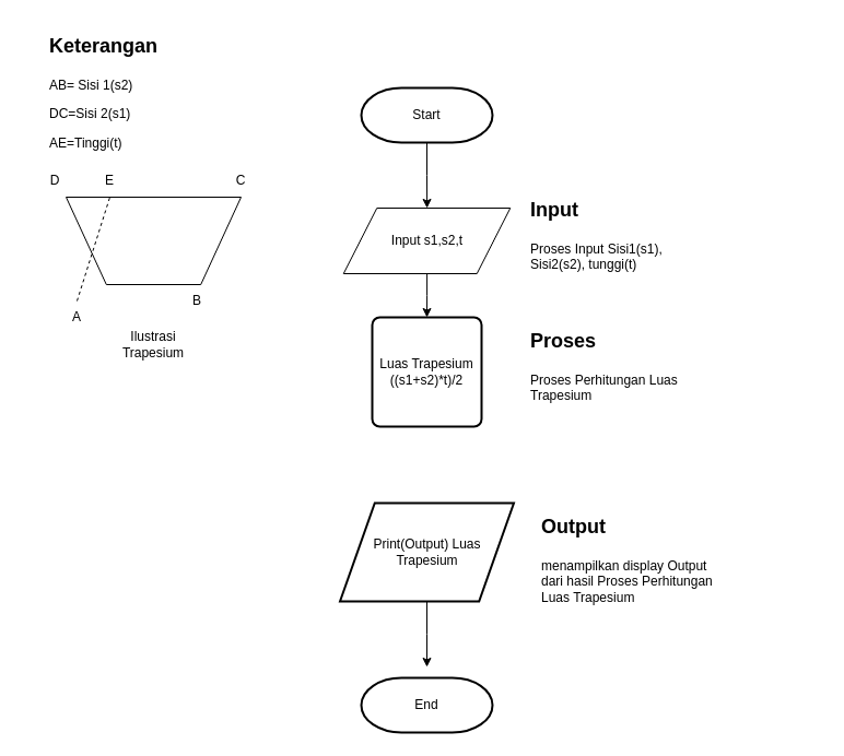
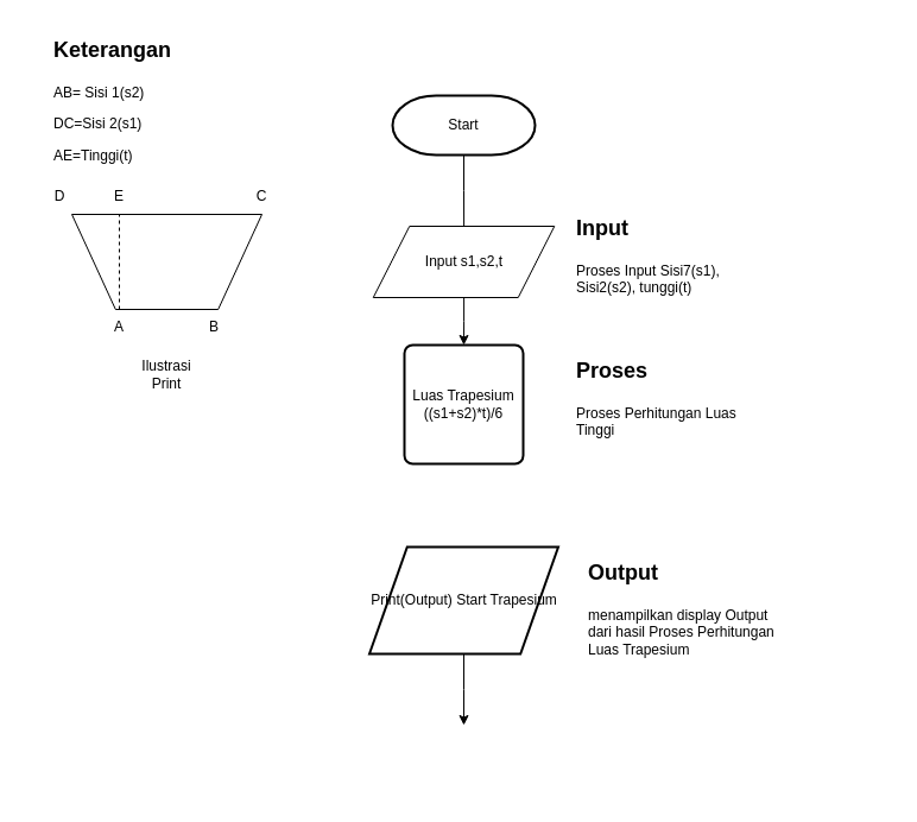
- <mxCell id="5" value="" style="edgeStyle=orthogonalEdgeStyle;rounded=0;orthogonalLoop=1;jettySize=auto;html=1;" parent="3" source="4" target="10" edge="1"><mxGeometry relative="1" as="geometry" /></mxCell>
+ <mxCell id="5" value="" style="edgeStyle=orthogonalEdgeStyle;rounded=0;orthogonalLoop=1;jettySize=auto;html=1;endArrow=none;" parent="3" source="4" target="10" edge="1"><mxGeometry relative="1" as="geometry" /></mxCell>
- <mxCell id="17" value="&lt;h1&gt;&lt;font style=&quot;font-size: 18px;&quot;&gt;Input&lt;/font&gt;&lt;/h1&gt;&lt;p&gt;Proses Input Sisi1(s1), Sisi2(s2), tunggi(t)&lt;/p&gt;" style="text;html=1;strokeColor=none;fillColor=none;spacing=5;spacingTop=-20;whiteSpace=wrap;overflow=hidden;rounded=0;" parent="3" vertex="1"><mxGeometry x="330" y="90" width="170" height="105" as="geometry" /></mxCell>
+ <mxCell id="17" value="&lt;h1&gt;&lt;font style=&quot;font-size: 18px;&quot;&gt;Input&lt;/font&gt;&lt;/h1&gt;&lt;p&gt;Proses Input Sisi7(s1), Sisi2(s2), tunggi(t)&lt;/p&gt;" style="text;html=1;strokeColor=none;fillColor=none;spacing=5;spacingTop=-20;whiteSpace=wrap;overflow=hidden;rounded=0;" parent="3" vertex="1"><mxGeometry x="330" y="90" width="170" height="105" as="geometry" /></mxCell>
- <mxCell id="20" value="A" style="text;html=1;strokeColor=none;fillColor=none;align=center;verticalAlign=middle;whiteSpace=wrap;rounded=0;" parent="1" vertex="1"><mxGeometry x="40" y="275" width="60" height="30" as="geometry" /></mxCell>
+ <mxCell id="20" value="A" style="text;html=1;strokeColor=none;fillColor=none;align=center;verticalAlign=middle;whiteSpace=wrap;rounded=0;" parent="1" vertex="1"><mxGeometry x="70" y="260" width="60" height="30" as="geometry" /></mxCell>
- <mxCell id="16" value="&lt;h1&gt;&lt;font style=&quot;font-size: 18px;&quot;&gt;Proses&lt;/font&gt;&lt;/h1&gt;&lt;p&gt;Proses Perhitungan Luas Trapesium&lt;/p&gt;" style="text;html=1;strokeColor=none;fillColor=none;spacing=5;spacingTop=-20;whiteSpace=wrap;overflow=hidden;rounded=0;" parent="3" vertex="1"><mxGeometry x="330" y="210" width="170" height="105" as="geometry" /></mxCell>
+ <mxCell id="16" value="&lt;h1&gt;&lt;font style=&quot;font-size: 18px;&quot;&gt;Proses&lt;/font&gt;&lt;/h1&gt;&lt;p&gt;Proses Perhitungan Luas Tinggi&lt;/p&gt;" style="text;html=1;strokeColor=none;fillColor=none;spacing=5;spacingTop=-20;whiteSpace=wrap;overflow=hidden;rounded=0;" parent="3" vertex="1"><mxGeometry x="330" y="210" width="170" height="105" as="geometry" /></mxCell>
- <mxCell id="19" value="Ilustrasi Trapesium" style="text;html=1;strokeColor=none;fillColor=none;align=center;verticalAlign=middle;whiteSpace=wrap;rounded=0;" parent="1" vertex="1"><mxGeometry x="110" y="300" width="60" height="30" as="geometry" /></mxCell>
+ <mxCell id="19" value="Ilustrasi Print" style="text;html=1;strokeColor=none;fillColor=none;align=center;verticalAlign=middle;whiteSpace=wrap;rounded=0;" parent="1" vertex="1"><mxGeometry x="110" y="300" width="60" height="30" as="geometry" /></mxCell>
- <mxCell id="14" value="Luas Trapesium ((s1+s2)*t)/2" style="rounded=1;whiteSpace=wrap;html=1;absoluteArcSize=1;arcSize=14;strokeWidth=2;" parent="9" vertex="1"><mxGeometry x="42.5" y="100" width="100" height="100" as="geometry" /></mxCell>
+ <mxCell id="14" value="Luas Trapesium ((s1+s2)*t)/6" style="rounded=1;whiteSpace=wrap;html=1;absoluteArcSize=1;arcSize=14;strokeWidth=2;" parent="9" vertex="1"><mxGeometry x="42.5" y="100" width="100" height="100" as="geometry" /></mxCell>
- <mxCell id="15" value="Print(Output) Luas Trapesium" style="strokeWidth=2;html=1;shape=parallelogram;whiteSpace=wrap;" parent="9" vertex="1"><mxGeometry x="13" y="270" width="159" height="90" as="geometry" /></mxCell>
+ <mxCell id="15" value="Print(Output) Start Trapesium" style="strokeWidth=2;html=1;shape=parallelogram;whiteSpace=wrap;" parent="9" vertex="1"><mxGeometry x="13" y="270" width="159" height="90" as="geometry" /></mxCell>
- <mxCell id="12" value="End" style="strokeWidth=2;html=1;shape=mxgraph.flowchart.terminator;whiteSpace=wrap;" parent="9" vertex="1"><mxGeometry x="32.5" y="430" width="120" height="50" as="geometry" /></mxCell>
